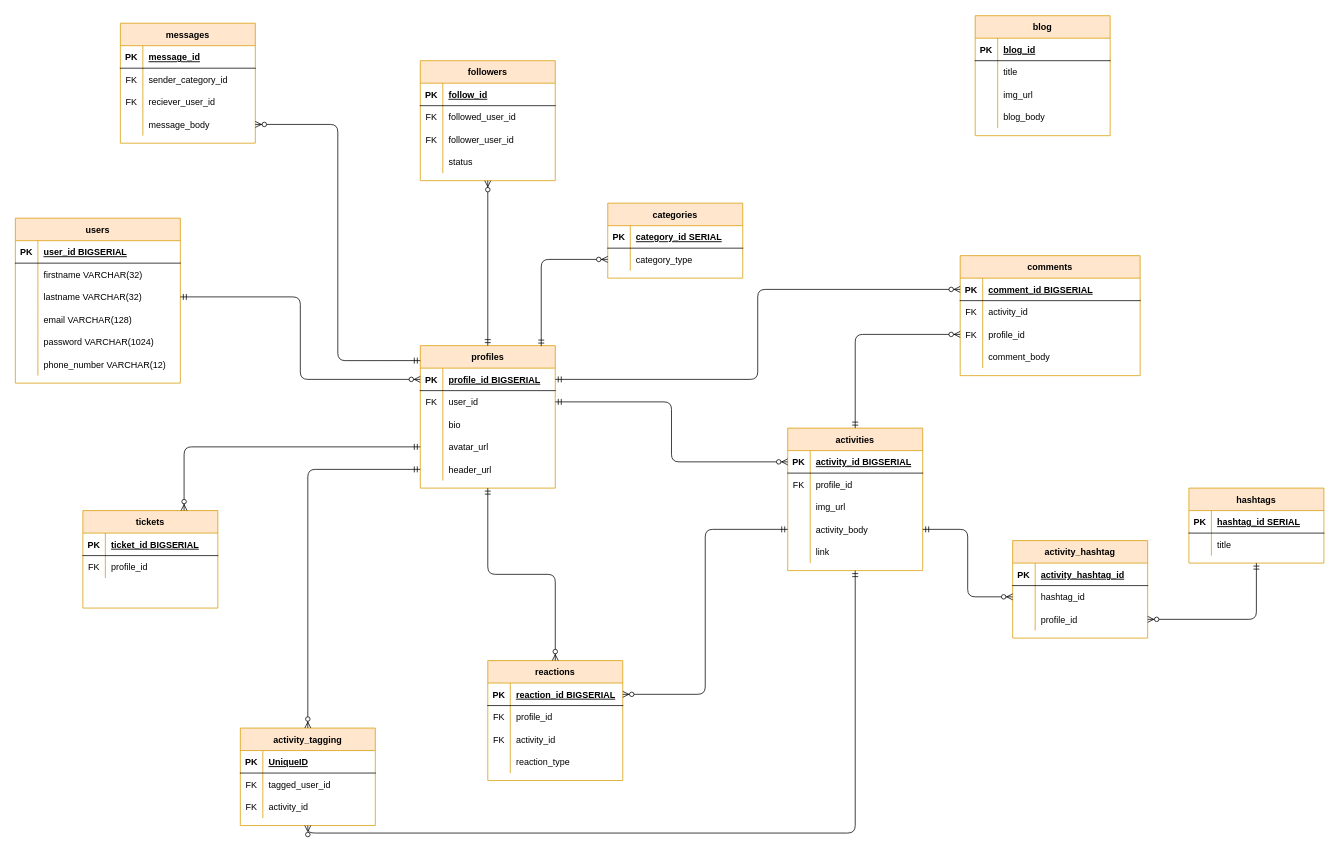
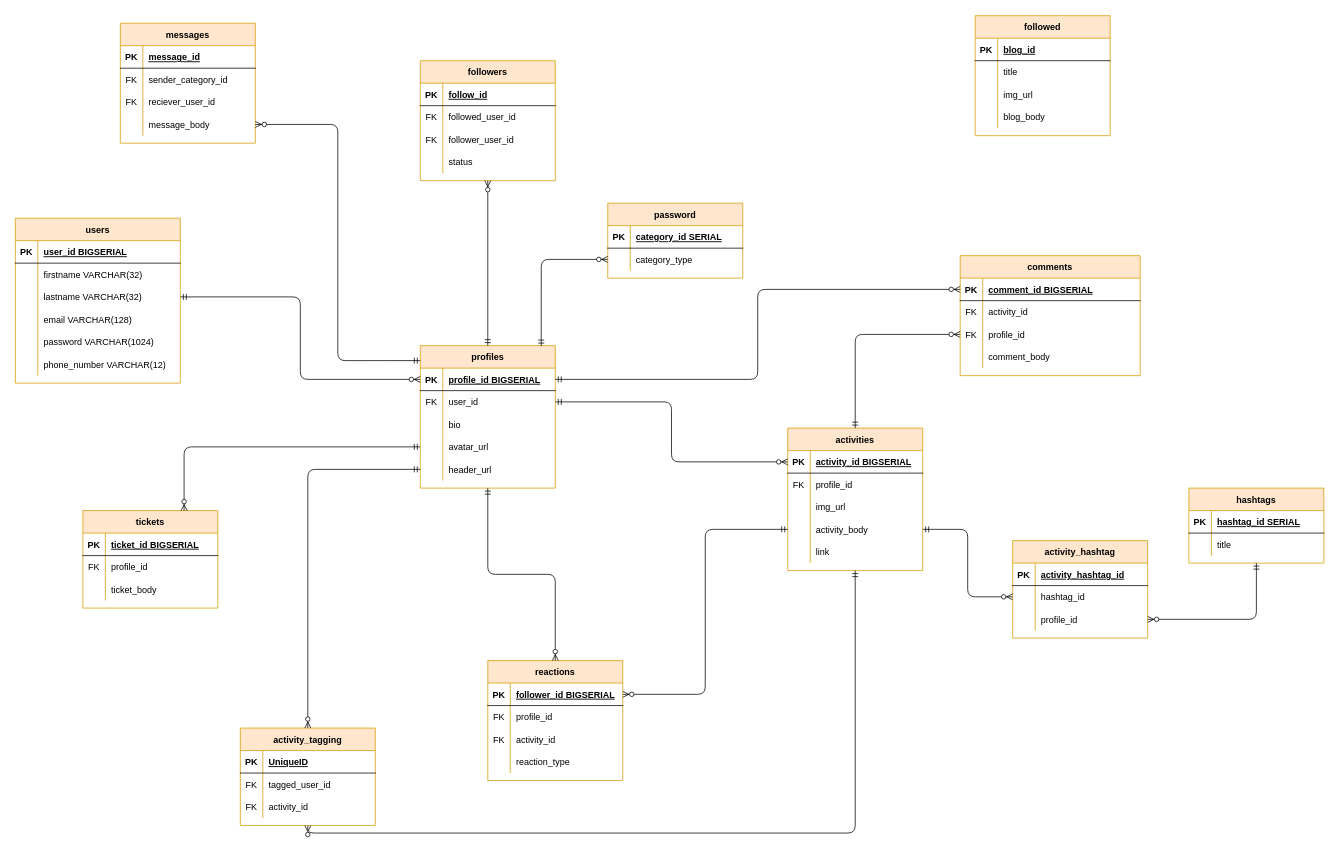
- <mxCell id="142" value="blog" style="shape=table;startSize=30;container=1;collapsible=1;childLayout=tableLayout;fixedRows=1;rowLines=0;fontStyle=1;align=center;resizeLast=1;fillColor=#ffe6cc;strokeColor=#d79b00;" vertex="1" parent="1"><mxGeometry x="1300" y="20" width="180" height="160" as="geometry" /></mxCell>
+ <mxCell id="142" value="followed" style="shape=table;startSize=30;container=1;collapsible=1;childLayout=tableLayout;fixedRows=1;rowLines=0;fontStyle=1;align=center;resizeLast=1;fillColor=#ffe6cc;strokeColor=#d79b00;" vertex="1" parent="1"><mxGeometry x="1300" y="20" width="180" height="160" as="geometry" /></mxCell>
- <mxCell id="102" value="categories" style="shape=table;startSize=30;container=1;collapsible=1;childLayout=tableLayout;fixedRows=1;rowLines=0;fontStyle=1;align=center;resizeLast=1;fillColor=#ffe6cc;strokeColor=#d79b00;" vertex="1" parent="1"><mxGeometry x="810" y="270" width="180" height="100" as="geometry" /></mxCell>
+ <mxCell id="102" value="password" style="shape=table;startSize=30;container=1;collapsible=1;childLayout=tableLayout;fixedRows=1;rowLines=0;fontStyle=1;align=center;resizeLast=1;fillColor=#ffe6cc;strokeColor=#d79b00;" vertex="1" parent="1"><mxGeometry x="810" y="270" width="180" height="100" as="geometry" /></mxCell>
+ <mxCell id="85" value="ticket_body" style="shape=partialRectangle;connectable=0;fillColor=none;top=0;left=0;bottom=0;right=0;align=left;spacingLeft=6;overflow=hidden;" vertex="1" parent="83"><mxGeometry x="30" width="150" height="30" as="geometry" /></mxCell>
- <mxCell id="40" value="reaction_id BIGSERIAL" style="shape=partialRectangle;connectable=0;fillColor=none;top=0;left=0;bottom=0;right=0;align=left;spacingLeft=6;fontStyle=5;overflow=hidden;" vertex="1" parent="38"><mxGeometry x="30" width="150" height="30" as="geometry" /></mxCell>
+ <mxCell id="40" value="follower_id BIGSERIAL" style="shape=partialRectangle;connectable=0;fillColor=none;top=0;left=0;bottom=0;right=0;align=left;spacingLeft=6;fontStyle=5;overflow=hidden;" vertex="1" parent="38"><mxGeometry x="30" width="150" height="30" as="geometry" /></mxCell>
